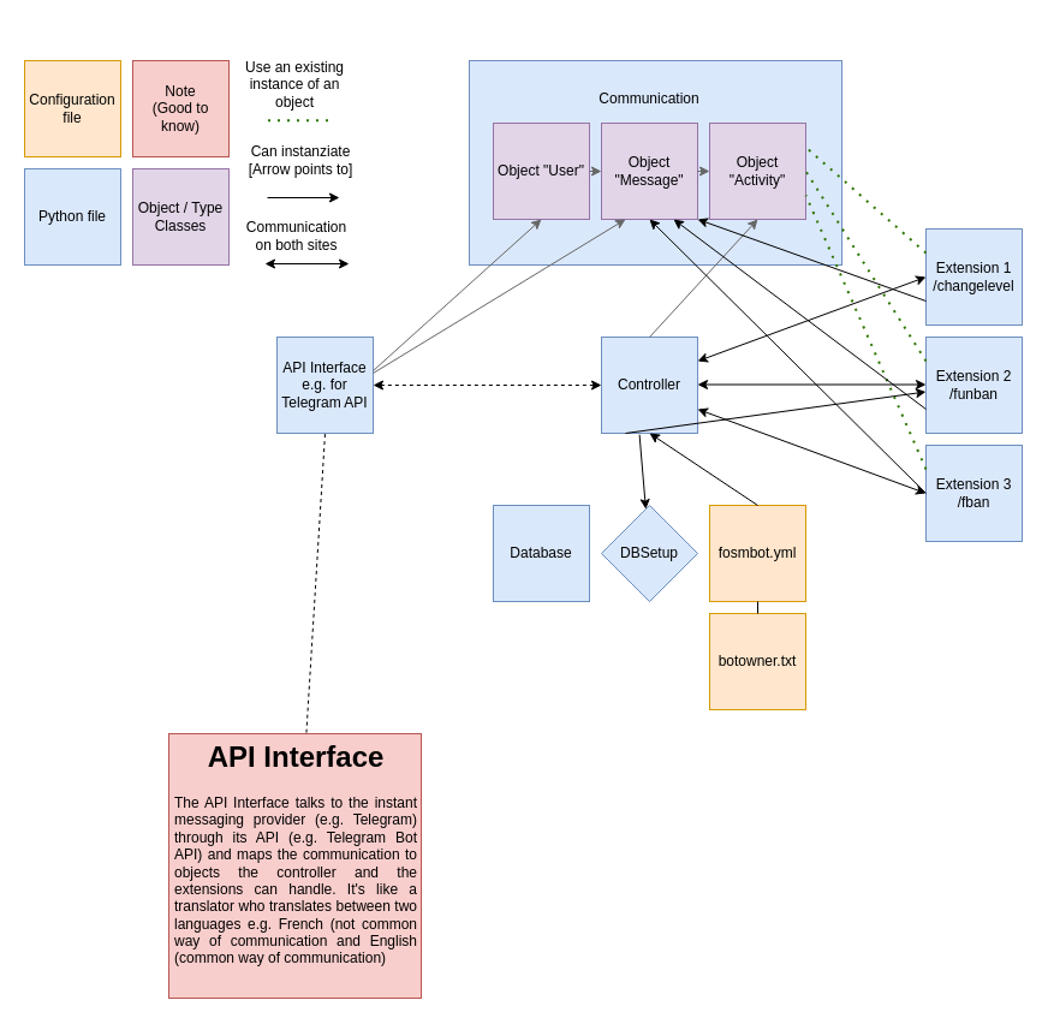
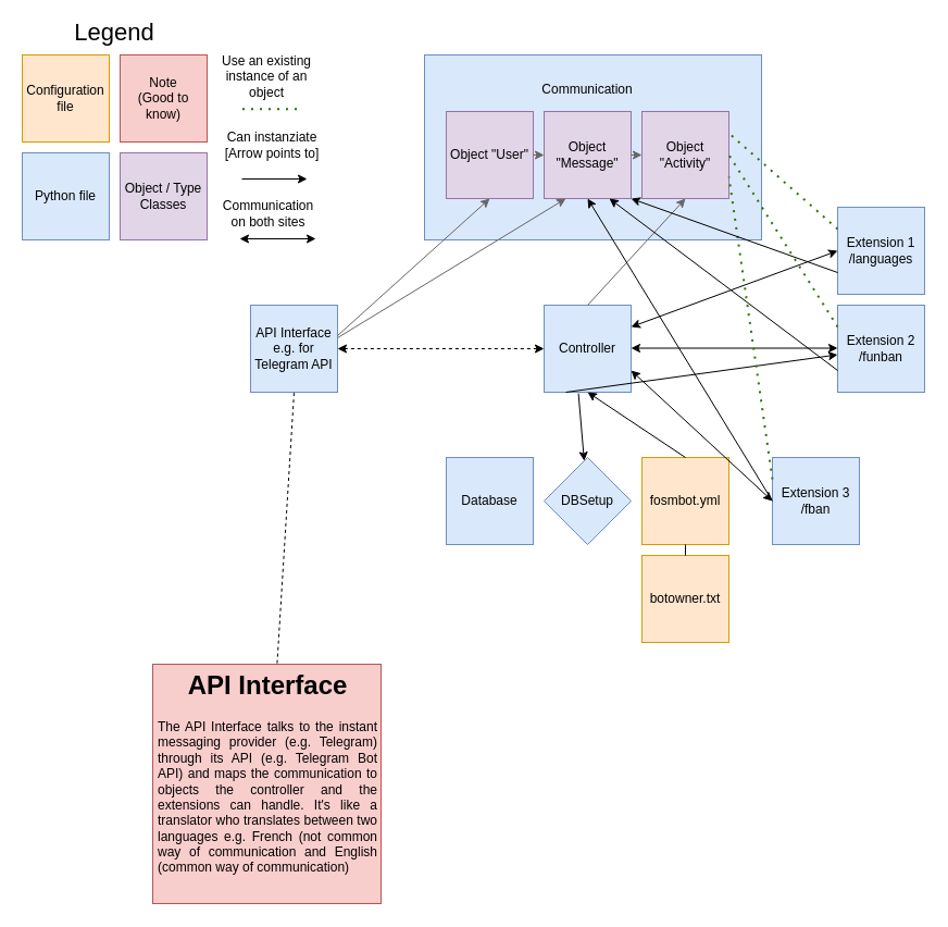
+ <mxCell id="31" value="&lt;font style=&quot;font-size: 22px&quot;&gt;Legend&lt;/font&gt;" style="text;html=1;strokeColor=none;fillColor=none;align=center;verticalAlign=middle;whiteSpace=wrap;rounded=0;" vertex="1" parent="1"><mxGeometry x="60" y="20" width="90" height="20" as="geometry" /></mxCell>
- <mxCell id="3" value="Extension 1&lt;br&gt;/changelevel" style="whiteSpace=wrap;html=1;aspect=fixed;fillColor=#dae8fc;strokeColor=#6c8ebf;" vertex="1" parent="1"><mxGeometry x="770" y="190" width="80" height="80" as="geometry" /></mxCell>
+ <mxCell id="3" value="Extension 1&lt;br&gt;/languages" style="whiteSpace=wrap;html=1;aspect=fixed;fillColor=#dae8fc;strokeColor=#6c8ebf;" vertex="1" parent="1"><mxGeometry x="770" y="190" width="80" height="80" as="geometry" /></mxCell>
- <mxCell id="5" value="Extension 3&lt;br&gt;/fban" style="whiteSpace=wrap;html=1;aspect=fixed;fillColor=#dae8fc;strokeColor=#6c8ebf;" vertex="1" parent="1"><mxGeometry x="770" y="370" width="80" height="80" as="geometry" /></mxCell>
+ <mxCell id="5" value="Extension 3&lt;br&gt;/fban" style="whiteSpace=wrap;html=1;aspect=fixed;fillColor=#dae8fc;strokeColor=#6c8ebf;" vertex="1" parent="1"><mxGeometry x="710" y="420" width="80" height="80" as="geometry" /></mxCell>
